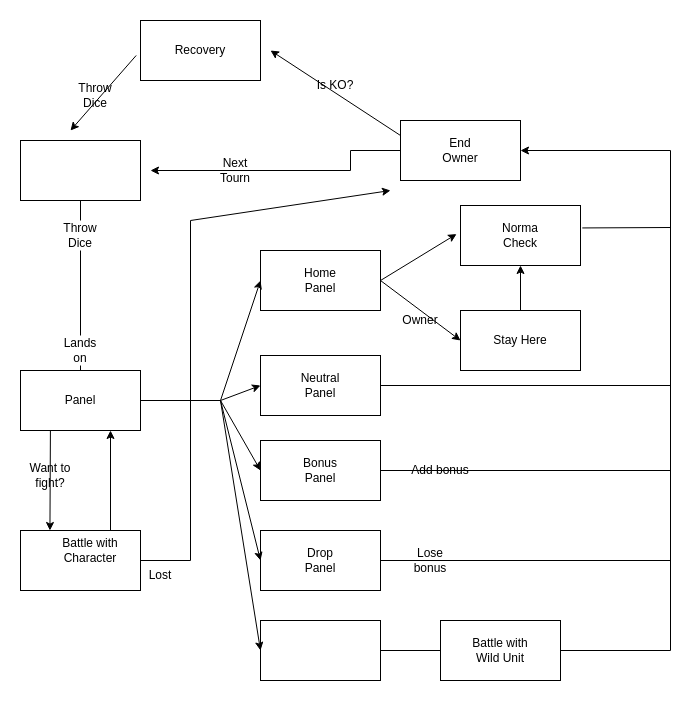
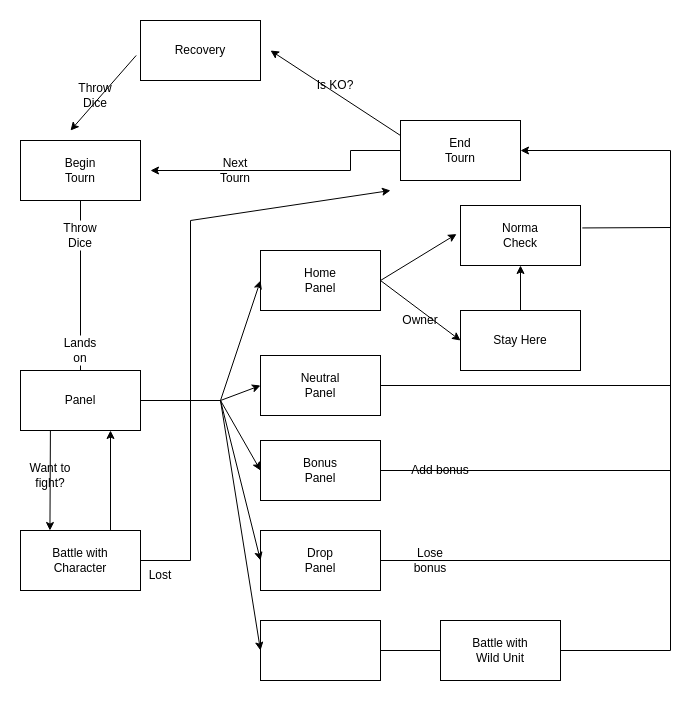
- <mxCell id="21" value="End&lt;br&gt;Owner" style="text;strokeColor=none;align=center;fillColor=none;html=1;verticalAlign=middle;whiteSpace=wrap;rounded=0;" vertex="1" parent="1"><mxGeometry x="430" y="135" width="60" height="30" as="geometry" /></mxCell>
+ <mxCell id="21" value="End&lt;br&gt;Tourn" style="text;strokeColor=none;align=center;fillColor=none;html=1;verticalAlign=middle;whiteSpace=wrap;rounded=0;" vertex="1" parent="1"><mxGeometry x="430" y="135" width="60" height="30" as="geometry" /></mxCell>
+ <mxCell id="11" value="Begin&lt;br&gt;Tourn" style="text;strokeColor=none;align=center;fillColor=none;html=1;verticalAlign=middle;whiteSpace=wrap;rounded=0;" vertex="1" parent="1"><mxGeometry x="50" y="155" width="60" height="30" as="geometry" /></mxCell>
- <mxCell id="28" value="Battle with&lt;br&gt;Character" style="text;html=1;strokeColor=none;fillColor=none;align=center;verticalAlign=middle;whiteSpace=wrap;rounded=0;" vertex="1" parent="1"><mxGeometry x="60" y="535" width="60" height="30" as="geometry" /></mxCell>
+ <mxCell id="28" value="Battle with&lt;br&gt;Character" style="text;html=1;strokeColor=none;fillColor=none;align=center;verticalAlign=middle;whiteSpace=wrap;rounded=0;" vertex="1" parent="1"><mxGeometry x="50" y="545" width="60" height="30" as="geometry" /></mxCell>
